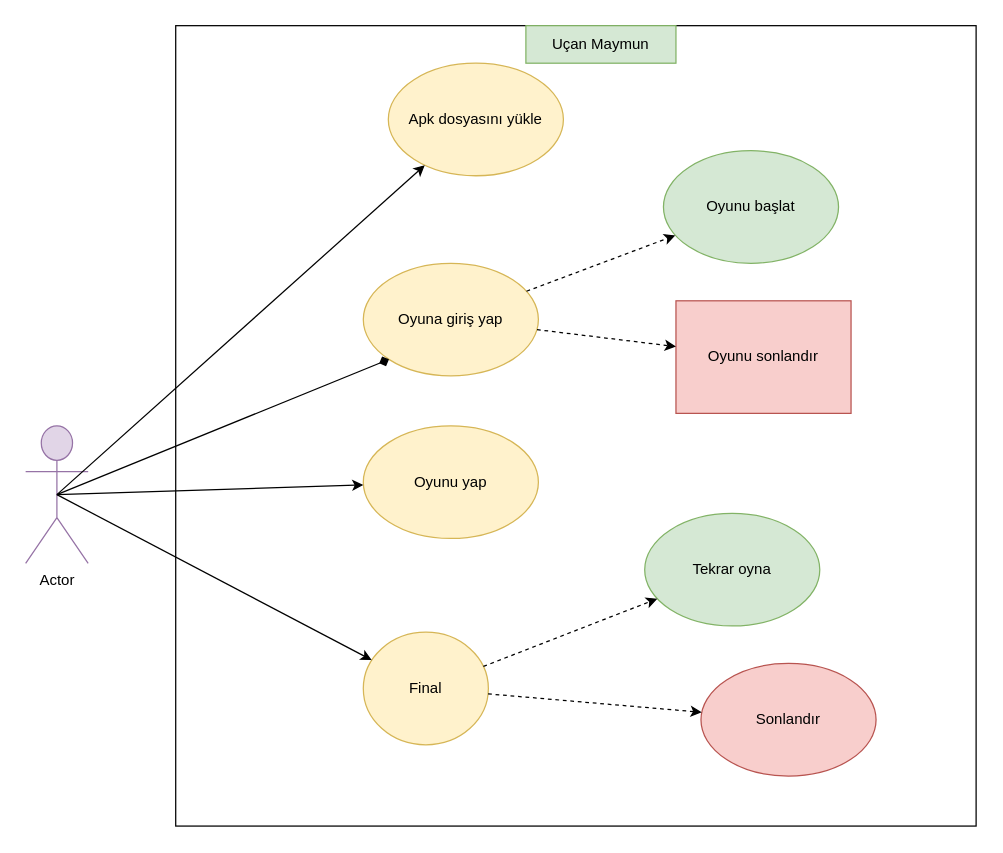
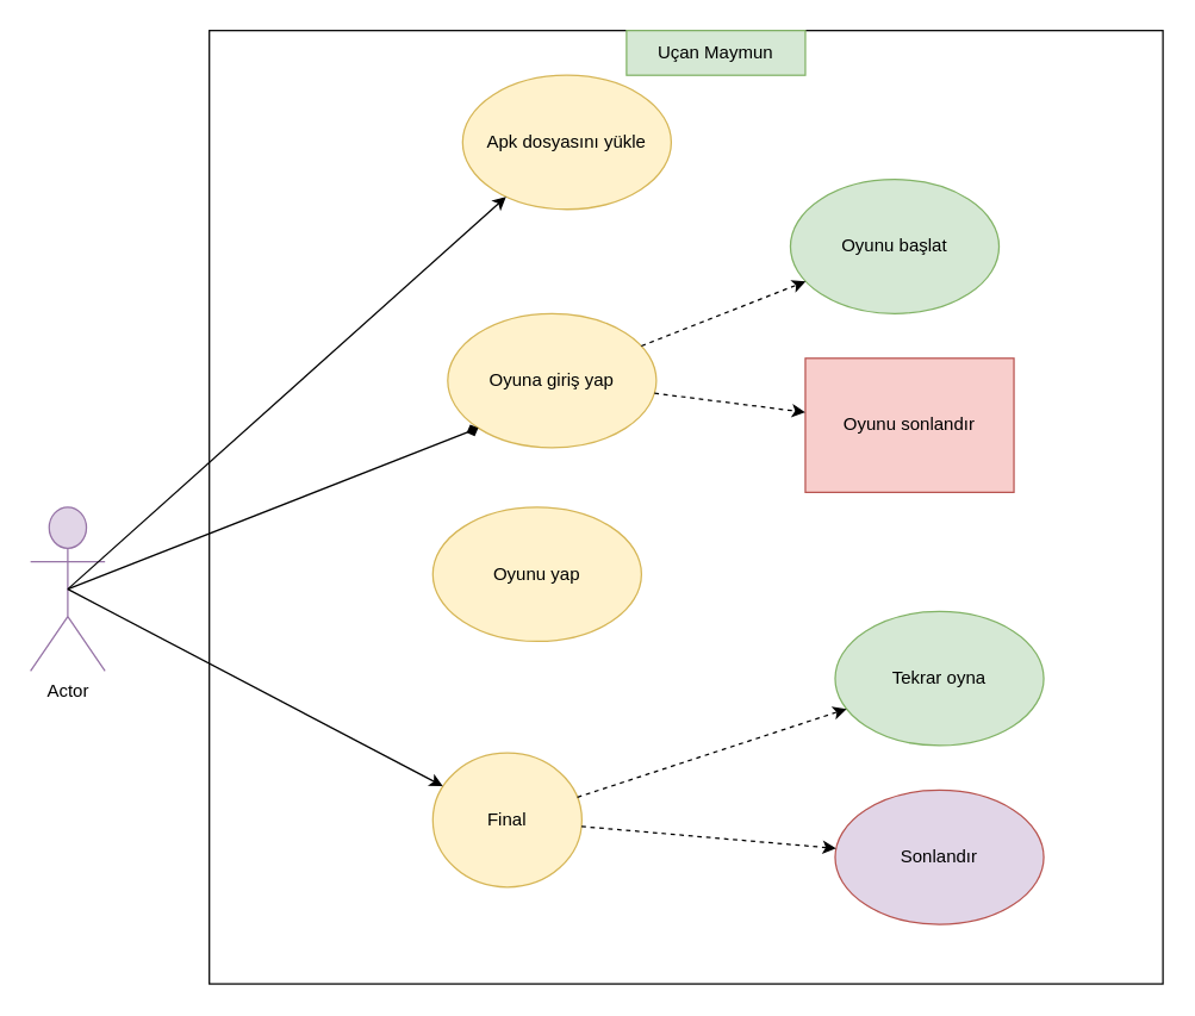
- <mxCell id="5" value="Oyuna giriş yap" style="ellipse;whiteSpace=wrap;html=1;fillColor=#fff2cc;strokeColor=#d6b656;" parent="1" vertex="1"><mxGeometry x="290" y="210" width="140" height="90" as="geometry" /></mxCell>
+ <mxCell id="5" value="Oyuna giriş yap" style="ellipse;whiteSpace=wrap;html=1;fillColor=#fff2cc;strokeColor=#d6b656;" parent="1" vertex="1"><mxGeometry x="300" y="210" width="140" height="90" as="geometry" /></mxCell>
- <mxCell id="18" value="" style="endArrow=classic;html=1;rounded=0;exitX=0.5;exitY=0.5;exitDx=0;exitDy=0;exitPerimeter=0;" parent="1" source="2" target="12" edge="1"><mxGeometry width="50" height="50" relative="1" as="geometry"><mxPoint x="530" y="460" as="sourcePoint" /><mxPoint x="580" y="410" as="targetPoint" /></mxGeometry></mxCell>
- <mxCell id="14" value="Tekrar oyna" style="ellipse;whiteSpace=wrap;html=1;fillColor=#d5e8d4;strokeColor=#82b366;" parent="1" vertex="1"><mxGeometry x="515" y="410" width="140" height="90" as="geometry" /></mxCell>
+ <mxCell id="14" value="Tekrar oyna" style="ellipse;whiteSpace=wrap;html=1;fillColor=#d5e8d4;strokeColor=#82b366;" parent="1" vertex="1"><mxGeometry x="560" y="410" width="140" height="90" as="geometry" /></mxCell>
- <mxCell id="13" value="Sonlandır" style="ellipse;whiteSpace=wrap;html=1;fillColor=#f8cecc;strokeColor=#b85450;" parent="1" vertex="1"><mxGeometry x="560" y="530" width="140" height="90" as="geometry" /></mxCell>
+ <mxCell id="13" value="Sonlandır" style="ellipse;whiteSpace=wrap;html=1;fillColor=#e1d5e7;strokeColor=#b85450;" parent="1" vertex="1"><mxGeometry x="560" y="530" width="140" height="90" as="geometry" /></mxCell>
